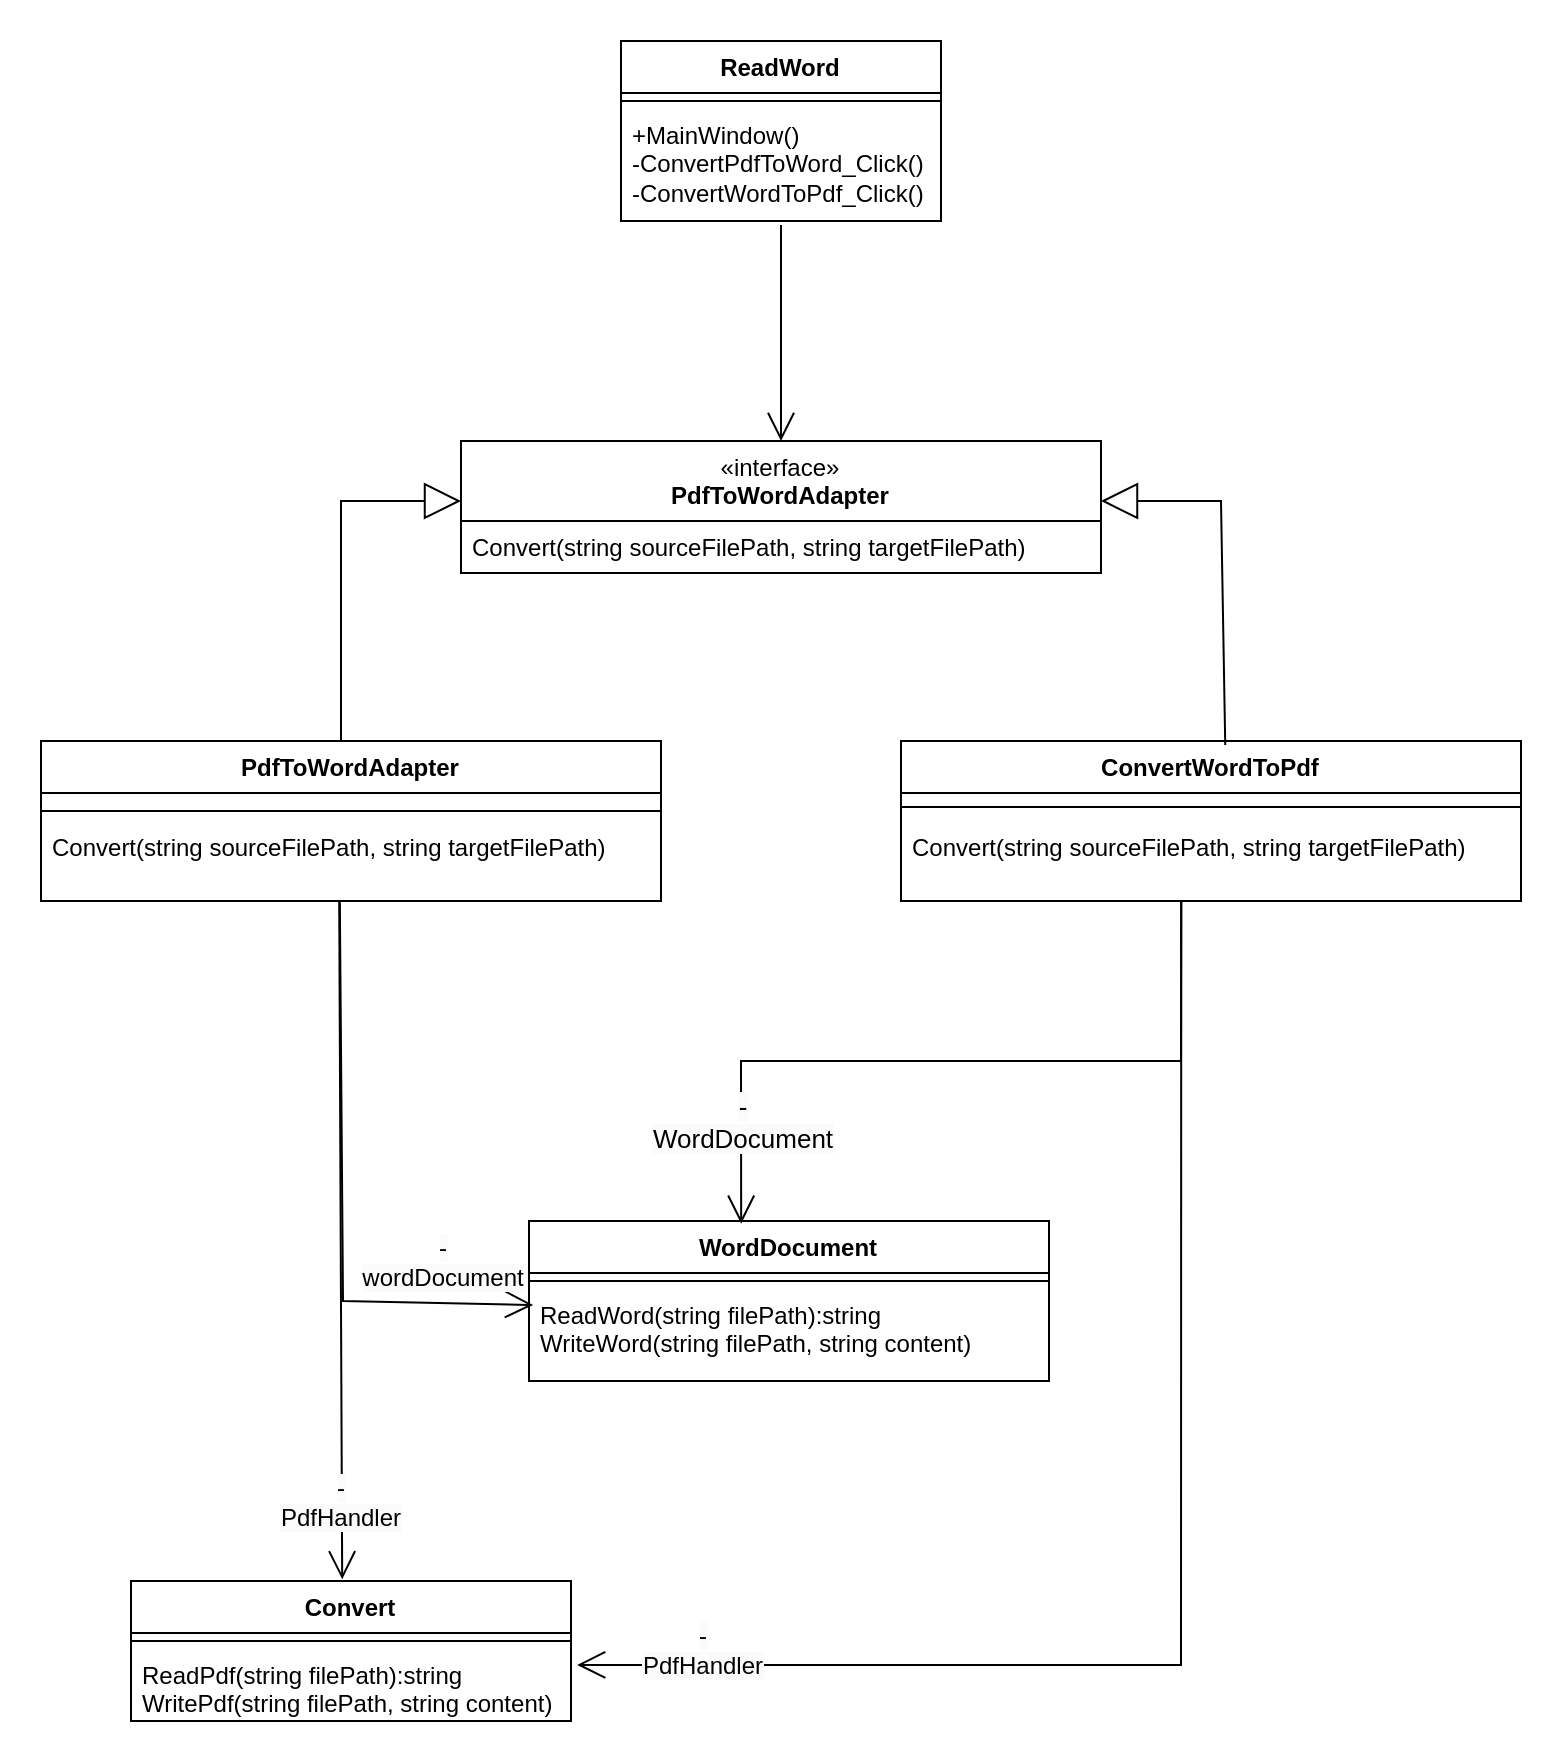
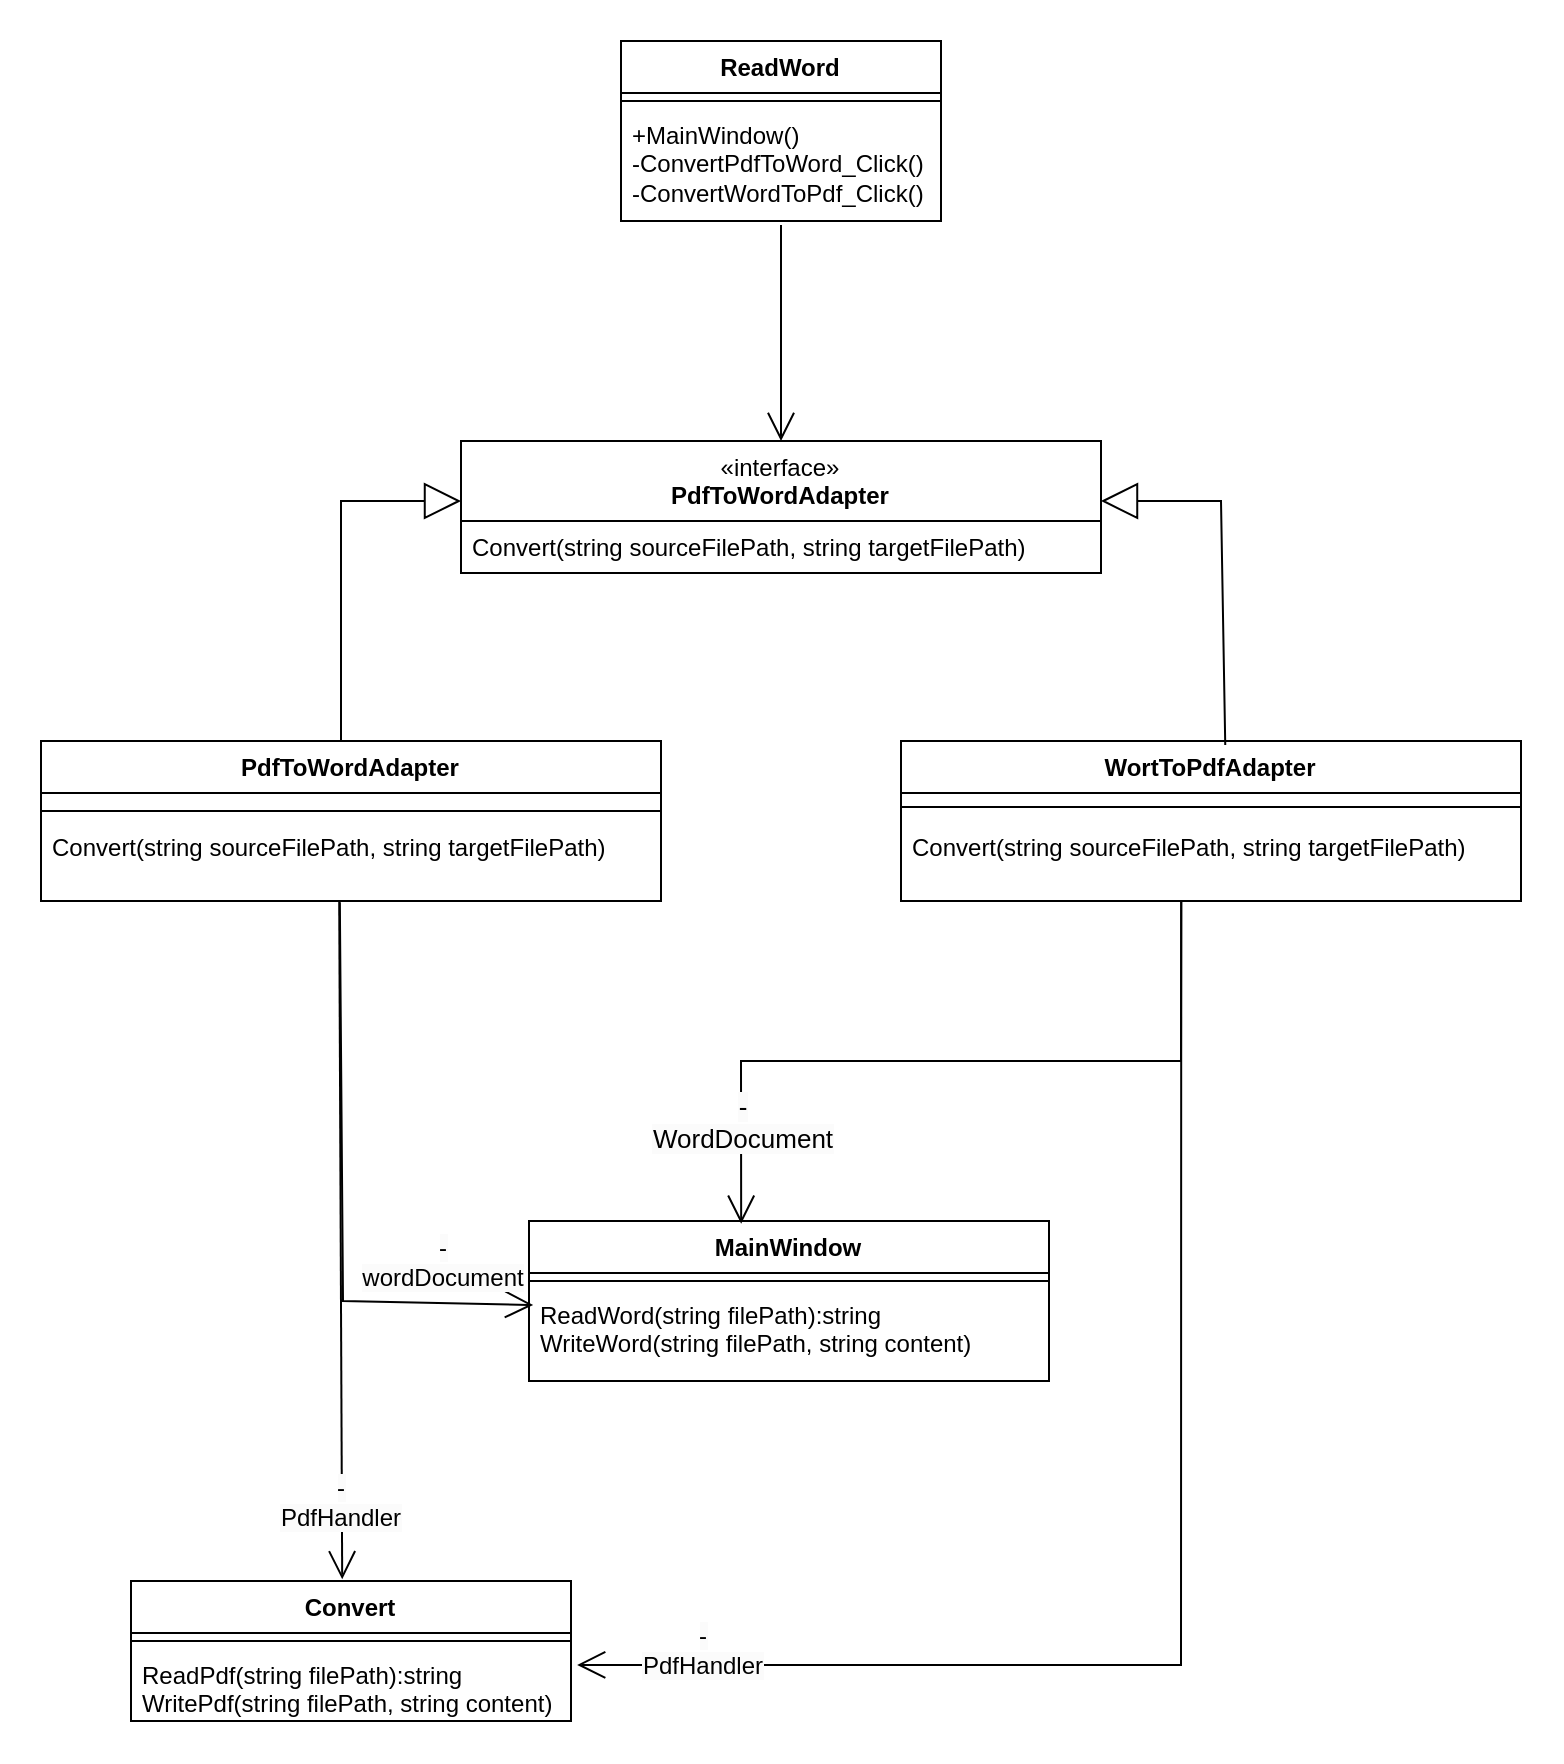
- <mxCell id="6" value="ConvertWordToPdf" style="swimlane;fontStyle=1;align=center;verticalAlign=top;childLayout=stackLayout;horizontal=1;startSize=26;horizontalStack=0;resizeParent=1;resizeParentMax=0;resizeLast=0;collapsible=1;marginBottom=0;whiteSpace=wrap;html=1;" parent="1" vertex="1"><mxGeometry x="450" y="370" width="310" height="80" as="geometry" /></mxCell>
+ <mxCell id="6" value="WortToPdfAdapter" style="swimlane;fontStyle=1;align=center;verticalAlign=top;childLayout=stackLayout;horizontal=1;startSize=26;horizontalStack=0;resizeParent=1;resizeParentMax=0;resizeLast=0;collapsible=1;marginBottom=0;whiteSpace=wrap;html=1;" parent="1" vertex="1"><mxGeometry x="450" y="370" width="310" height="80" as="geometry" /></mxCell>
- <mxCell id="14" value="WordDocument" style="swimlane;fontStyle=1;align=center;verticalAlign=top;childLayout=stackLayout;horizontal=1;startSize=26;horizontalStack=0;resizeParent=1;resizeParentMax=0;resizeLast=0;collapsible=1;marginBottom=0;whiteSpace=wrap;html=1;" parent="1" vertex="1"><mxGeometry x="264" y="610" width="260" height="80" as="geometry" /></mxCell>
+ <mxCell id="14" value="MainWindow" style="swimlane;fontStyle=1;align=center;verticalAlign=top;childLayout=stackLayout;horizontal=1;startSize=26;horizontalStack=0;resizeParent=1;resizeParentMax=0;resizeLast=0;collapsible=1;marginBottom=0;whiteSpace=wrap;html=1;" parent="1" vertex="1"><mxGeometry x="264" y="610" width="260" height="80" as="geometry" /></mxCell>
